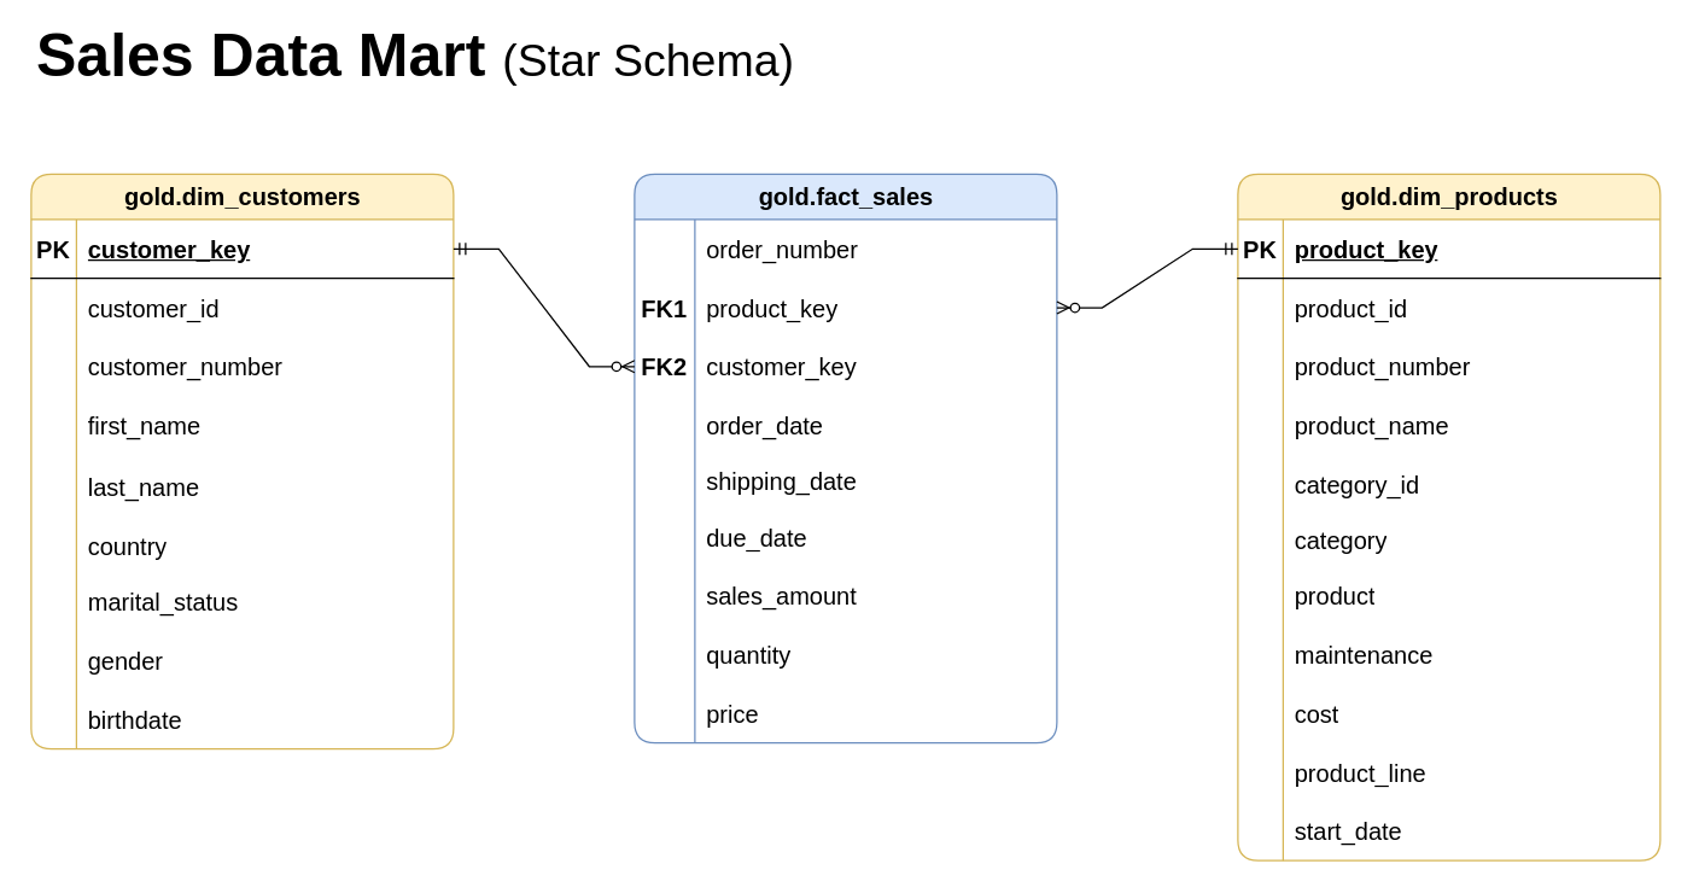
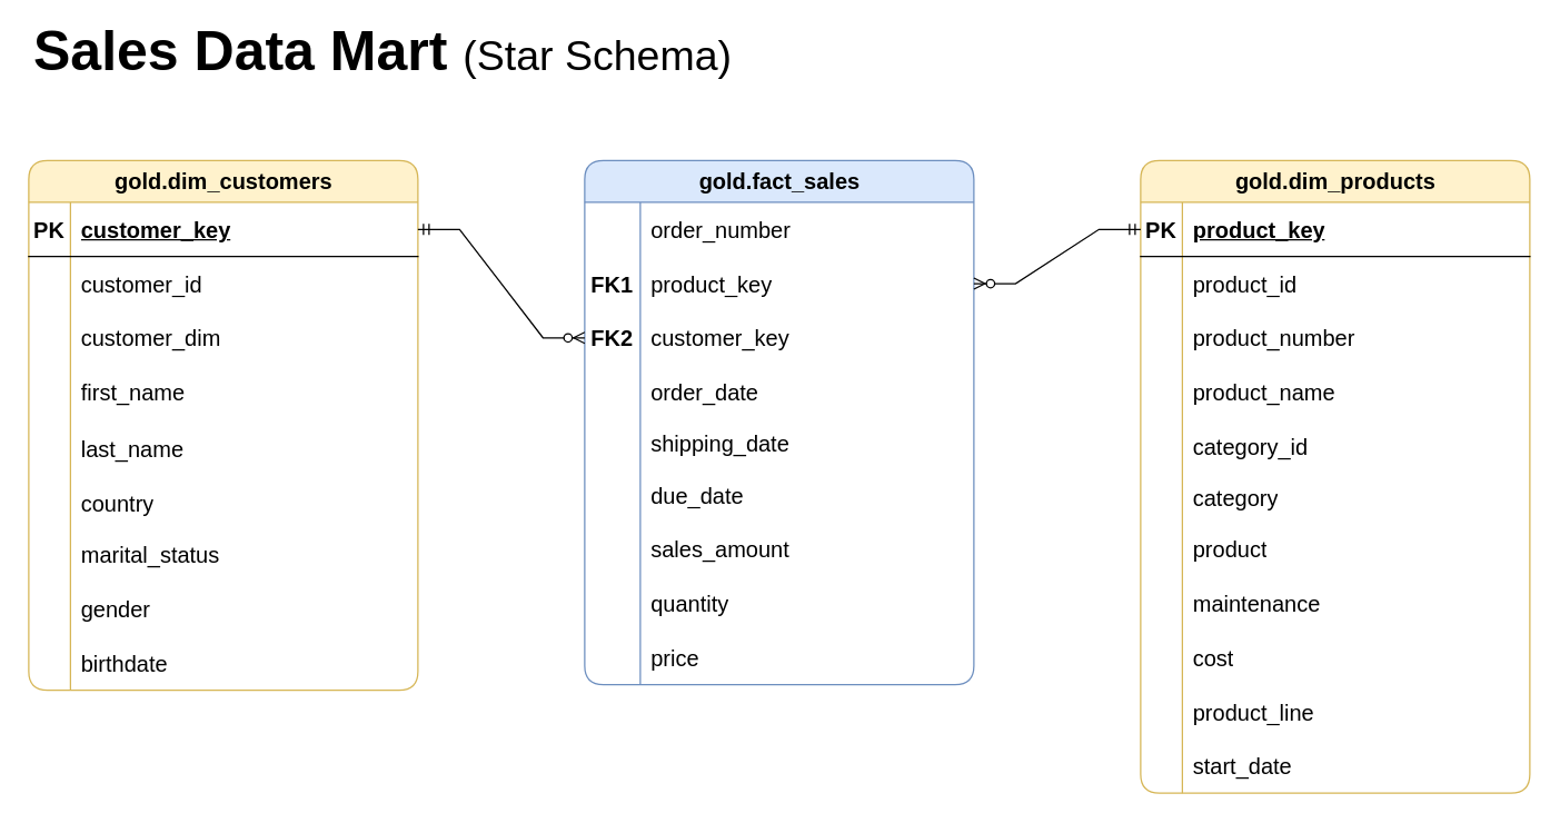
- <mxCell id="12" value="&lt;span style=&quot;&quot;&gt;customer_number&lt;/span&gt;" style="shape=partialRectangle;connectable=0;fillColor=none;top=0;left=0;bottom=0;right=0;align=left;spacingLeft=6;overflow=hidden;whiteSpace=wrap;html=1;fontSize=16;fontStyle=0" vertex="1" parent="10"><mxGeometry x="30" width="250" height="39" as="geometry"><mxRectangle width="250" height="39" as="alternateBounds" /></mxGeometry></mxCell>
+ <mxCell id="12" value="&lt;span style=&quot;&quot;&gt;customer_dim&lt;/span&gt;" style="shape=partialRectangle;connectable=0;fillColor=none;top=0;left=0;bottom=0;right=0;align=left;spacingLeft=6;overflow=hidden;whiteSpace=wrap;html=1;fontSize=16;fontStyle=0" vertex="1" parent="10"><mxGeometry x="30" width="250" height="39" as="geometry"><mxRectangle width="250" height="39" as="alternateBounds" /></mxGeometry></mxCell>
